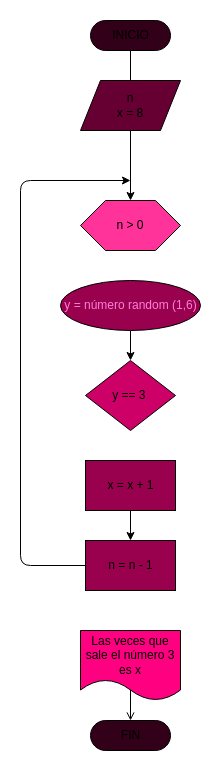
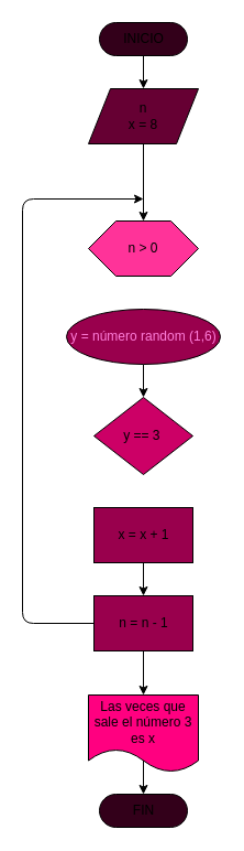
- <mxCell id="2" value="" style="edgeStyle=none;html=1;endArrow=none;" parent="1" source="3" target="9" edge="1"><mxGeometry relative="1" as="geometry" /></mxCell>
+ <mxCell id="2" value="" style="edgeStyle=none;html=1;" parent="1" source="3" target="9" edge="1"><mxGeometry relative="1" as="geometry" /></mxCell>
+ <mxCell id="15" value="" style="edgeStyle=none;html=1;" parent="1" source="17" target="6" edge="1"><mxGeometry relative="1" as="geometry" /></mxCell>
- <mxCell id="5" style="edgeStyle=none;html=1;exitX=0.5;exitY=0;exitDx=0;exitDy=0;entryX=0.5;entryY=0.5;entryDx=0;entryDy=-15;entryPerimeter=0;endArrow=open;" parent="1" source="6" target="7" edge="1"><mxGeometry relative="1" as="geometry" /></mxCell>
+ <mxCell id="5" style="edgeStyle=none;html=1;exitX=0.5;exitY=0;exitDx=0;exitDy=0;entryX=0.5;entryY=0.5;entryDx=0;entryDy=-15;entryPerimeter=0;" parent="1" source="6" target="7" edge="1"><mxGeometry relative="1" as="geometry" /></mxCell>
